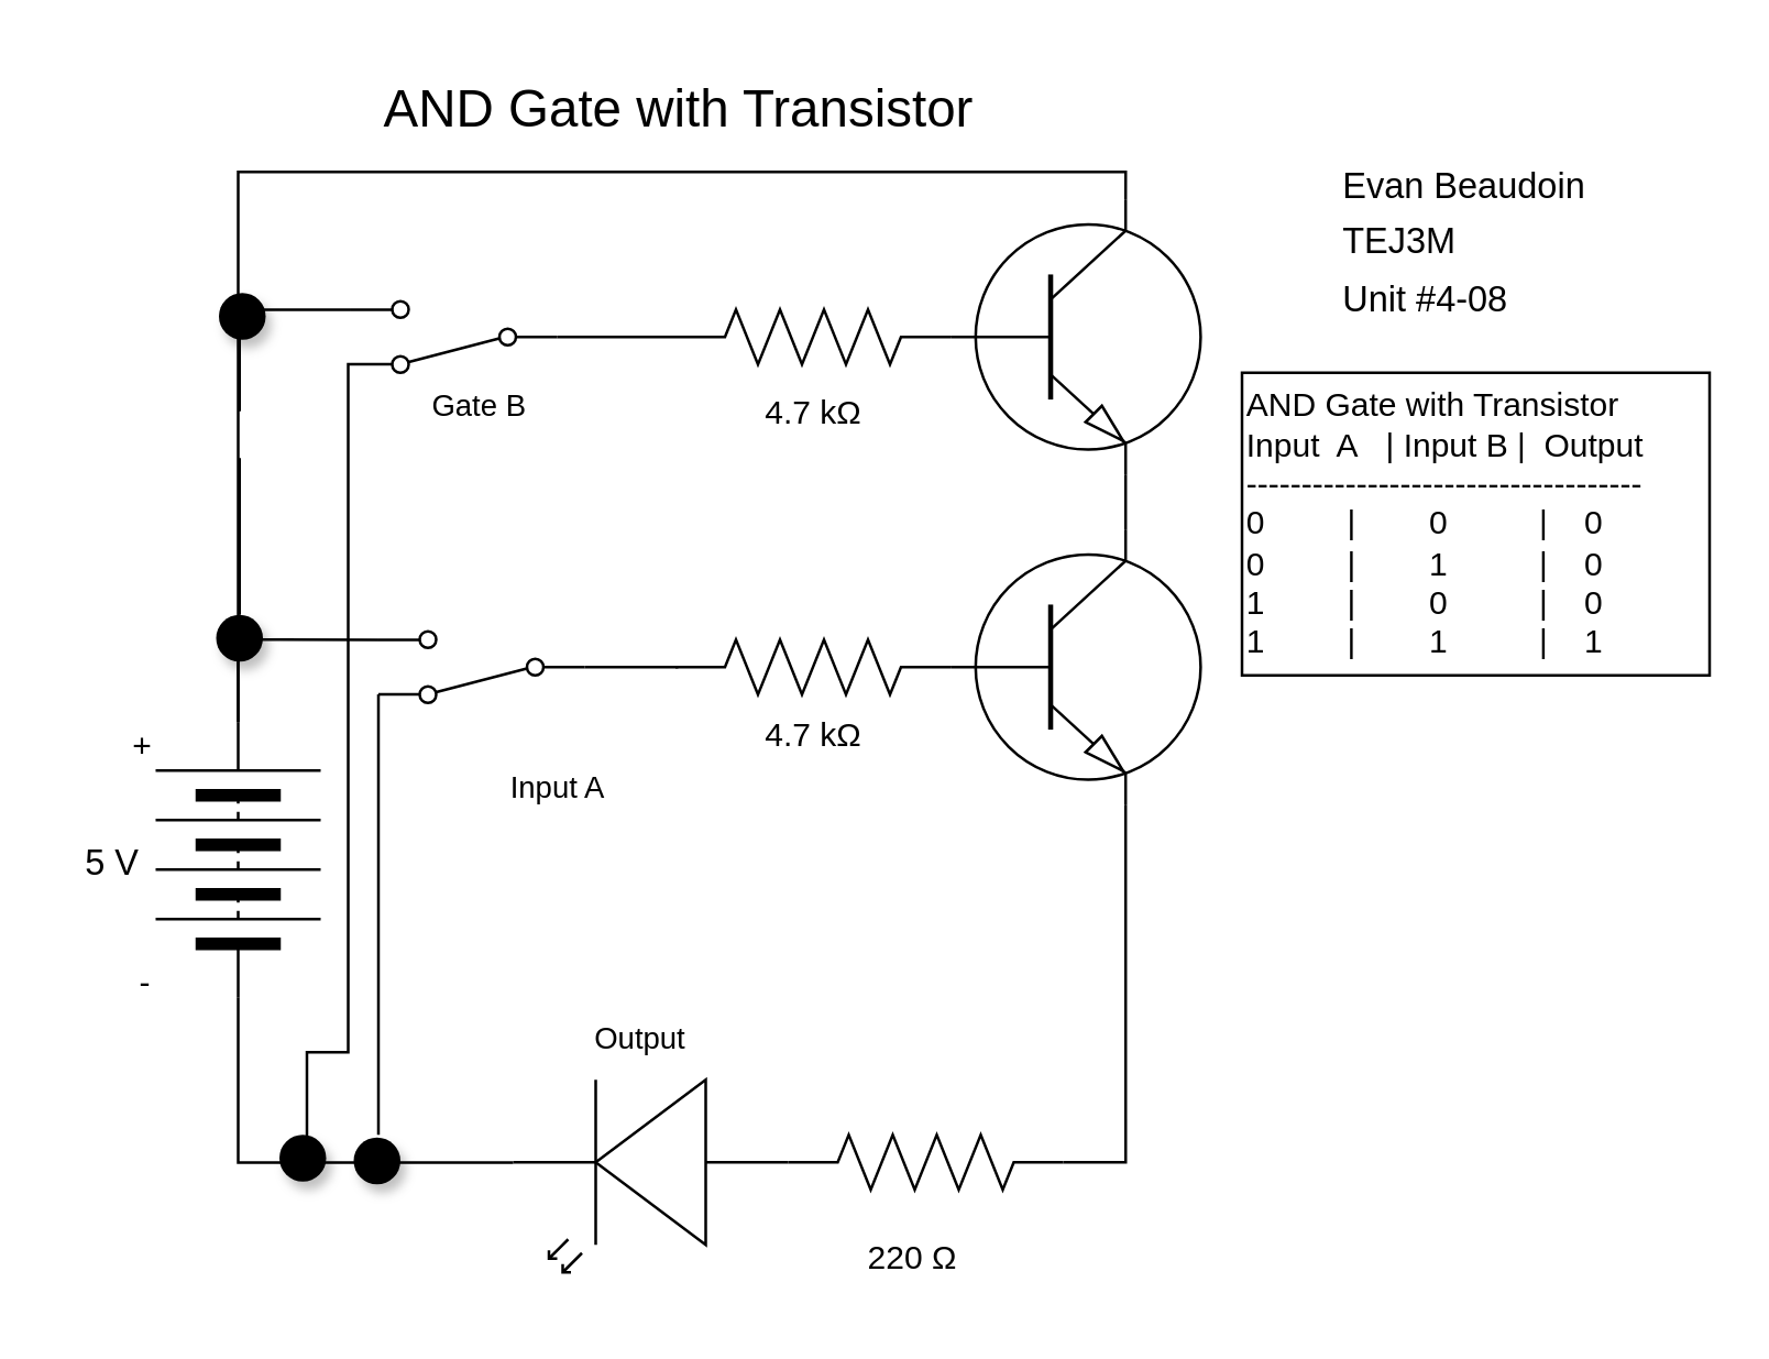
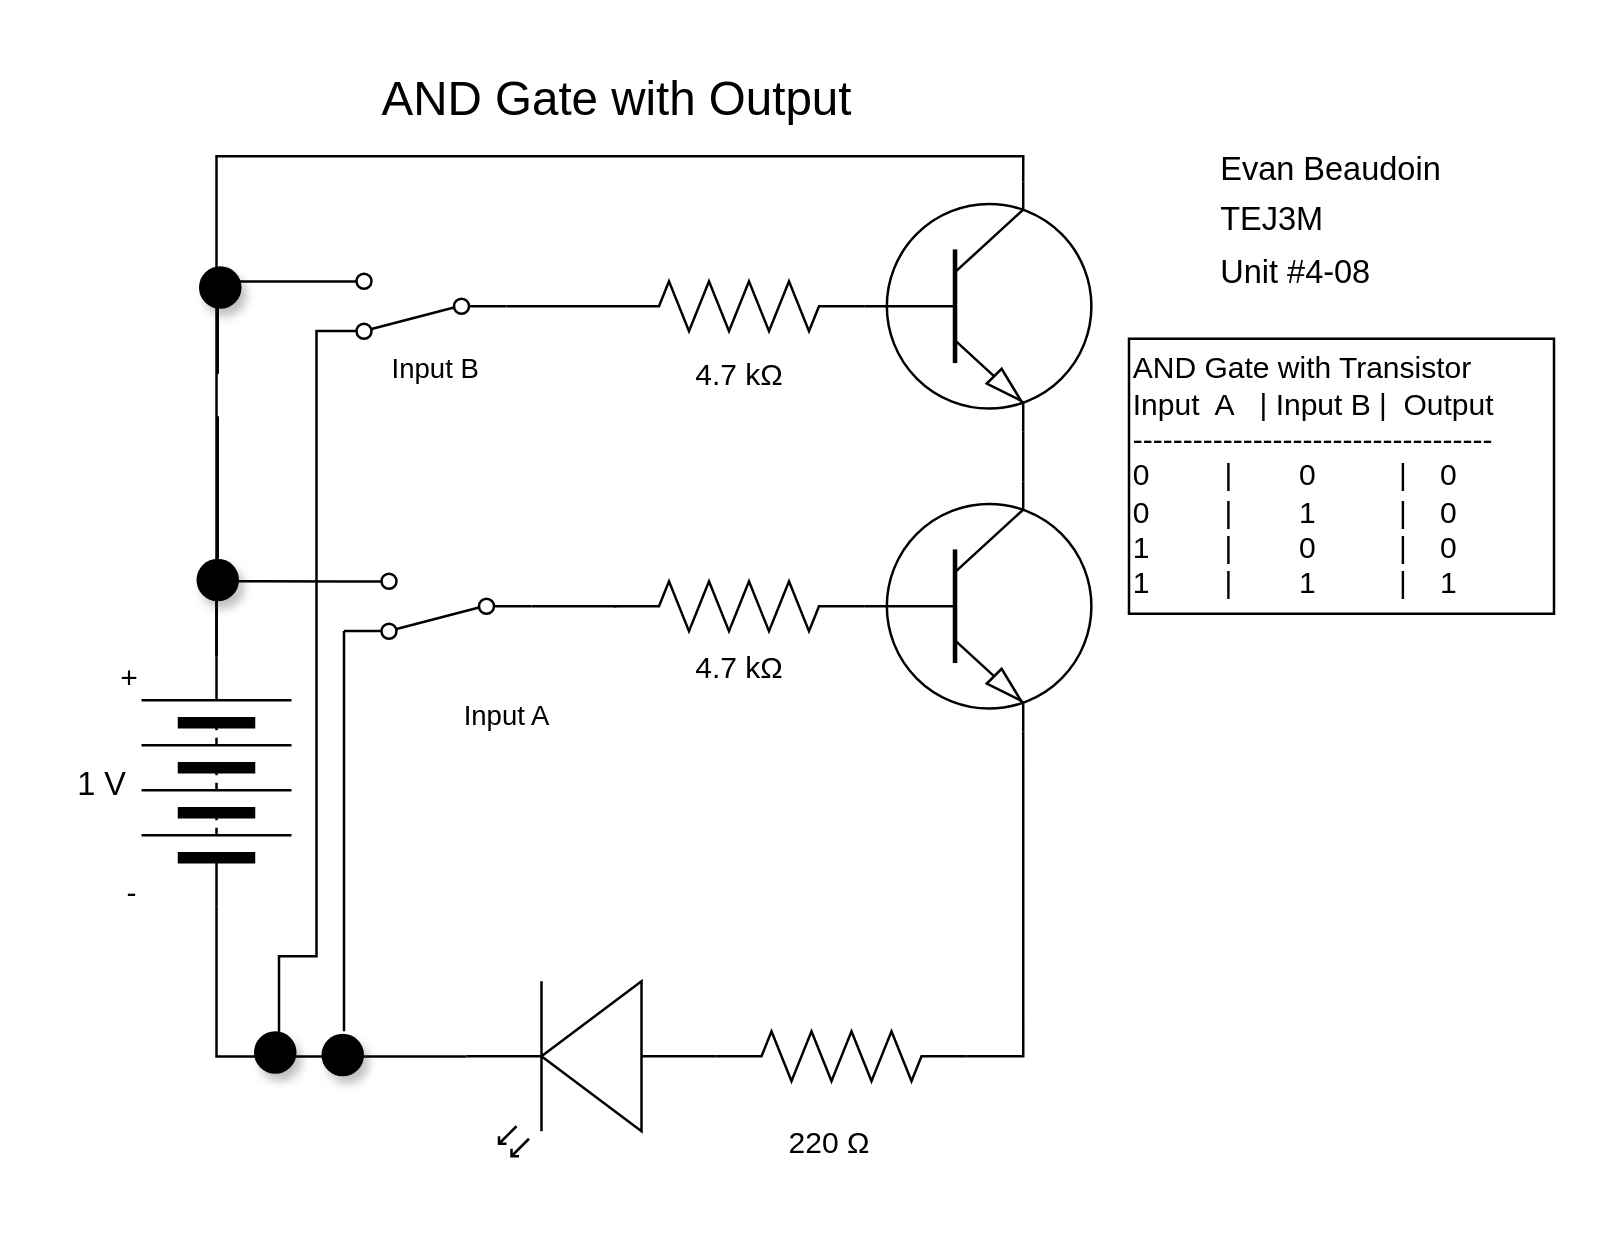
- <mxCell id="20" value="AND Gate with Transistor" style="text;html=1;align=center;verticalAlign=middle;resizable=0;points=[];autosize=1;strokeColor=none;fillColor=none;fontSize=19;" parent="1" vertex="1"><mxGeometry x="126" y="20" width="240" height="40" as="geometry" /></mxCell>
+ <mxCell id="20" value="AND Gate with Output" style="text;html=1;align=center;verticalAlign=middle;resizable=0;points=[];autosize=1;strokeColor=none;fillColor=none;fontSize=19;" parent="1" vertex="1"><mxGeometry x="126" y="20" width="240" height="40" as="geometry" /></mxCell>
- <mxCell id="37" value="Gate B&amp;nbsp;" style="text;html=1;align=center;verticalAlign=middle;resizable=0;points=[];autosize=1;strokeColor=none;fillColor=none;fontSize=11;fontFamily=Helvetica;fontColor=default;" parent="1" vertex="1"><mxGeometry x="145" y="132" width="60" height="30" as="geometry" /></mxCell>
+ <mxCell id="37" value="Input B&amp;nbsp;" style="text;html=1;align=center;verticalAlign=middle;resizable=0;points=[];autosize=1;strokeColor=none;fillColor=none;fontSize=11;fontFamily=Helvetica;fontColor=default;" parent="1" vertex="1"><mxGeometry x="145" y="132" width="60" height="30" as="geometry" /></mxCell>
- <mxCell id="23" value="5 V" style="text;html=1;align=center;verticalAlign=middle;resizable=0;points=[];autosize=1;strokeColor=none;fillColor=none;fontSize=13;" parent="1" vertex="1"><mxGeometry x="20" y="298" width="40" height="30" as="geometry" /></mxCell>
+ <mxCell id="23" value="1 V" style="text;html=1;align=center;verticalAlign=middle;resizable=0;points=[];autosize=1;strokeColor=none;fillColor=none;fontSize=13;" parent="1" vertex="1"><mxGeometry x="20" y="298" width="40" height="30" as="geometry" /></mxCell>
- <mxCell id="9" value="Output" style="text;html=1;align=center;verticalAlign=middle;resizable=0;points=[];autosize=1;strokeColor=none;fillColor=none;fontSize=11;fontFamily=Helvetica;fontColor=default;" parent="1" vertex="1"><mxGeometry x="202" y="362" width="60" height="30" as="geometry" /></mxCell>
